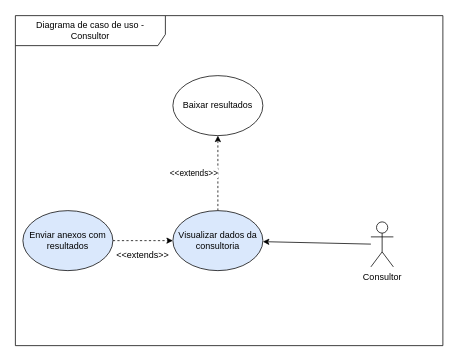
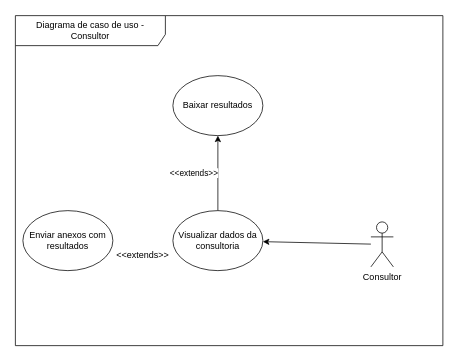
- <mxCell id="6" style="edgeStyle=none;rounded=0;orthogonalLoop=1;jettySize=auto;html=1;dashed=1;" parent="1" source="8" target="5" edge="1"><mxGeometry relative="1" as="geometry" /></mxCell>
+ <mxCell id="6" style="edgeStyle=none;rounded=0;orthogonalLoop=1;jettySize=auto;html=1;dashed=0;" parent="1" source="8" target="5" edge="1"><mxGeometry relative="1" as="geometry" /></mxCell>
- <mxCell id="10" value="Enviar anexos com resultados" style="ellipse;whiteSpace=wrap;html=1;verticalAlign=middle;fillColor=#dae8fc;" parent="1" vertex="1"><mxGeometry x="30" y="280" width="120" height="80" as="geometry" /></mxCell>
+ <mxCell id="10" value="Enviar anexos com resultados" style="ellipse;whiteSpace=wrap;html=1;verticalAlign=middle;" parent="1" vertex="1"><mxGeometry x="30" y="280" width="120" height="80" as="geometry" /></mxCell>
- <mxCell id="9" style="edgeStyle=none;rounded=0;orthogonalLoop=1;jettySize=auto;html=1;exitX=1;exitY=0.5;exitDx=0;exitDy=0;entryX=0;entryY=0.5;entryDx=0;entryDy=0;dashed=1;" parent="1" source="10" target="8" edge="1"><mxGeometry relative="1" as="geometry"><Array as="points"><mxPoint x="180" y="320" /></Array></mxGeometry></mxCell>
- <mxCell id="8" value="Visualizar dados da consultoria" style="ellipse;whiteSpace=wrap;html=1;verticalAlign=middle;fillColor=#dae8fc;" parent="1" vertex="1"><mxGeometry x="230" y="280" width="120" height="80" as="geometry" /></mxCell>
+ <mxCell id="8" value="Visualizar dados da consultoria" style="ellipse;whiteSpace=wrap;html=1;verticalAlign=middle;" parent="1" vertex="1"><mxGeometry x="230" y="280" width="120" height="80" as="geometry" /></mxCell>
